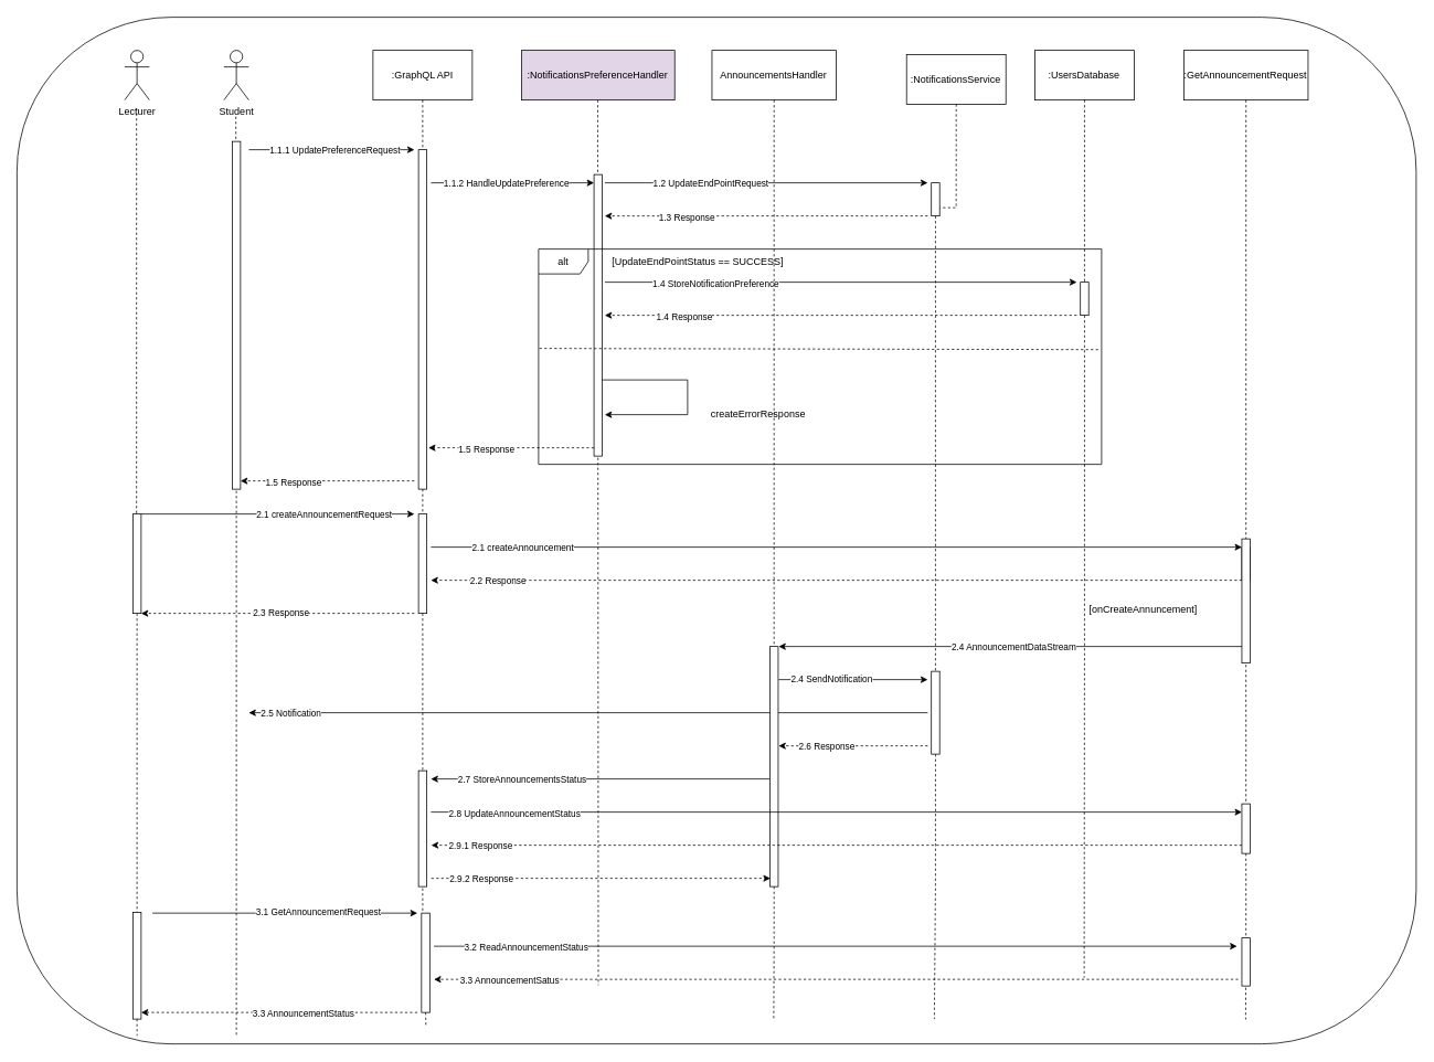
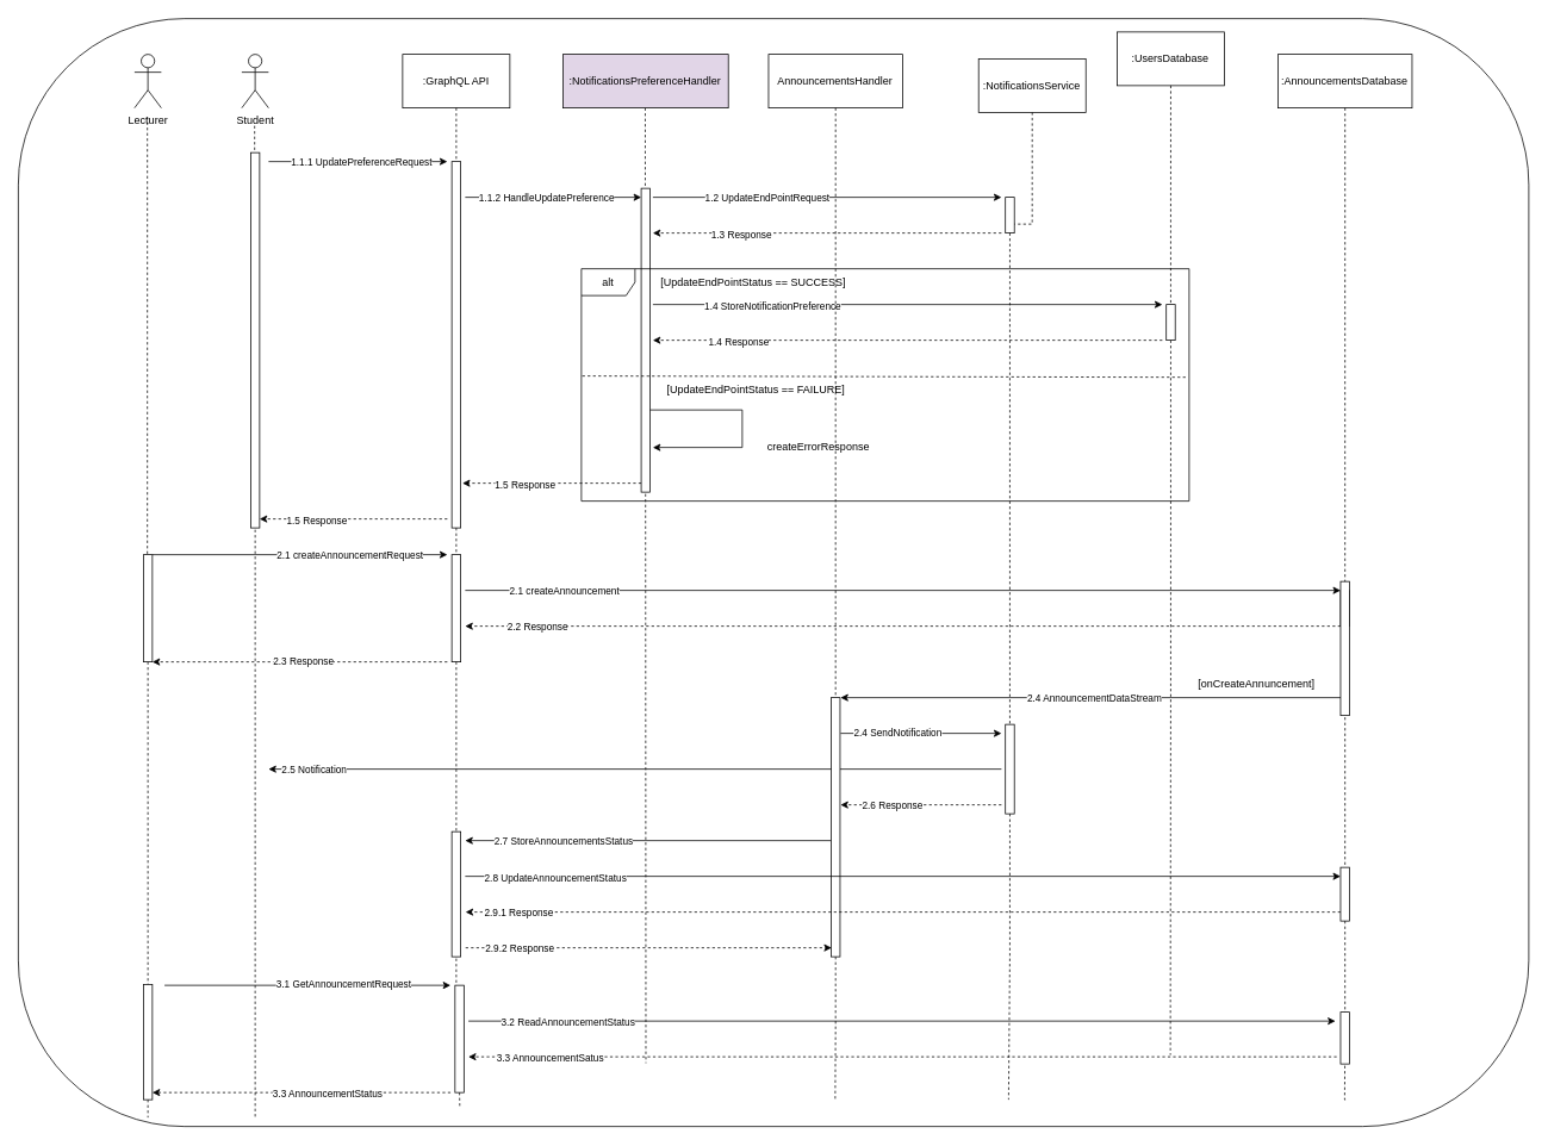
- <mxCell id="20" value=":UsersDatabase" style="rounded=0;whiteSpace=wrap;html=1;" parent="1" vertex="1"><mxGeometry x="1249.44" y="60" width="120" height="60" as="geometry" /></mxCell>
+ <mxCell id="20" value=":UsersDatabase" style="rounded=0;whiteSpace=wrap;html=1;" parent="1" vertex="1"><mxGeometry x="1249.44" y="35" width="120" height="60" as="geometry" /></mxCell>
- <mxCell id="28" value=":GetAnnouncementRequest" style="rounded=0;whiteSpace=wrap;html=1;" parent="1" vertex="1"><mxGeometry x="1429.44" y="60" width="150" height="60" as="geometry" /></mxCell>
+ <mxCell id="28" value=":AnnouncementsDatabase" style="rounded=0;whiteSpace=wrap;html=1;" parent="1" vertex="1"><mxGeometry x="1429.44" y="60" width="150" height="60" as="geometry" /></mxCell>
+ <mxCell id="100" value="[UpdateEndPointStatus == FAILURE]" style="text;html=1;align=center;verticalAlign=middle;resizable=0;points=[];autosize=1;strokeColor=none;fillColor=none;" vertex="1" parent="1"><mxGeometry x="735" y="420" width="220" height="30" as="geometry" /></mxCell>
- <mxCell id="93" value="[onCreateAnnuncement]" style="text;html=1;align=center;verticalAlign=middle;resizable=0;points=[];autosize=1;strokeColor=none;fillColor=none;" parent="1" vertex="1"><mxGeometry x="1305" y="720" width="150" height="30" as="geometry" /></mxCell>
+ <mxCell id="93" value="[onCreateAnnuncement]" style="text;html=1;align=center;verticalAlign=middle;resizable=0;points=[];autosize=1;strokeColor=none;fillColor=none;" parent="1" vertex="1"><mxGeometry x="1330" y="750" width="150" height="30" as="geometry" /></mxCell>
